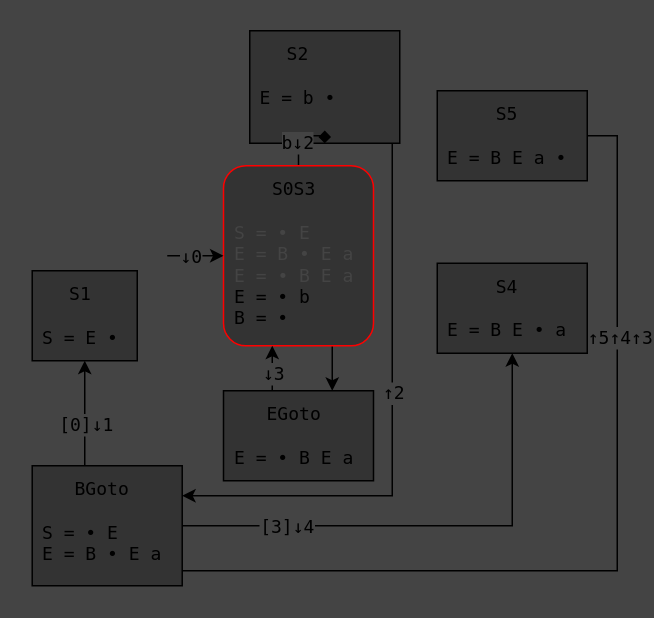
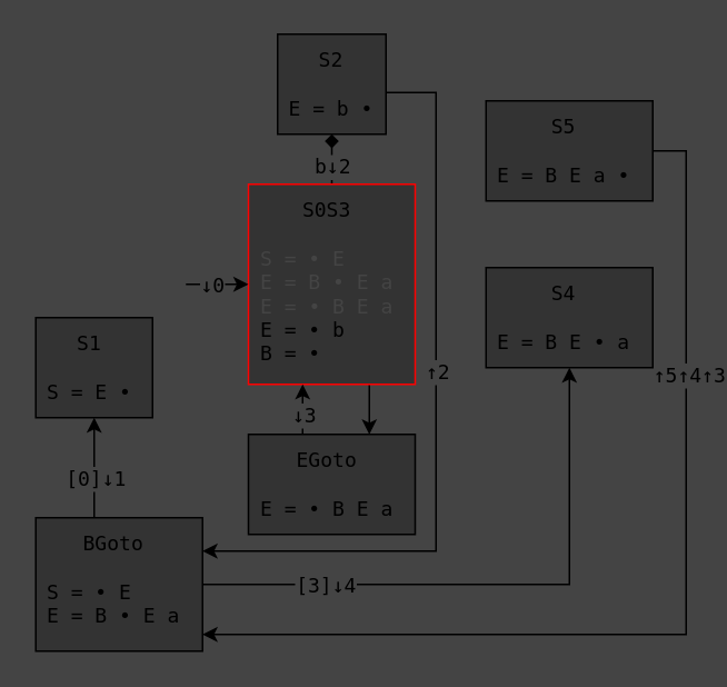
- <mxCell id="5" value="&lt;div style=&quot;text-align: center;&quot;&gt;S2&lt;/div&gt;&lt;div&gt;&lt;br&gt;&lt;/div&gt;&lt;div&gt;E = b •&lt;/div&gt;" style="rounded=0;whiteSpace=wrap;html=1;fontFamily=monospace;align=left;spacing=7;verticalAlign=top;spacingTop=-3;fillColor=#333333;" parent="1" vertex="1"><mxGeometry x="166" y="20" width="100" height="75" as="geometry" /></mxCell>
+ <mxCell id="5" value="&lt;div style=&quot;text-align: center;&quot;&gt;S2&lt;/div&gt;&lt;div&gt;&lt;br&gt;&lt;/div&gt;&lt;div&gt;E = b •&lt;/div&gt;" style="rounded=0;whiteSpace=wrap;html=1;fontFamily=monospace;align=left;spacing=7;verticalAlign=top;spacingTop=-3;fillColor=#333333;" parent="1" vertex="1"><mxGeometry x="166" y="20" width="65" height="60" as="geometry" /></mxCell>
- <mxCell id="9" value="&lt;div style=&quot;text-align: center;&quot;&gt;S0S3&lt;/div&gt;&lt;div&gt;&lt;br&gt;&lt;/div&gt;&lt;div&gt;&lt;font color=&quot;#444444&quot;&gt;S = •&amp;nbsp;E&lt;/font&gt;&lt;/div&gt;&lt;div&gt;&lt;font color=&quot;#444444&quot;&gt;E = B&amp;nbsp;&lt;span style=&quot;background-color: initial;&quot;&gt;•&lt;/span&gt;&lt;span style=&quot;background-color: initial;&quot;&gt;&amp;nbsp;E a&lt;/span&gt;&lt;/font&gt;&lt;/div&gt;&lt;div&gt;&lt;font color=&quot;#444444&quot;&gt;E =&lt;span style=&quot;background-color: initial;&quot;&gt;&amp;nbsp;&lt;/span&gt;&lt;span style=&quot;background-color: initial;&quot;&gt;•&lt;/span&gt;&lt;span style=&quot;background-color: initial;&quot;&gt;&amp;nbsp;B&lt;/span&gt;&lt;span style=&quot;background-color: initial;&quot;&gt;&amp;nbsp;E a&lt;/span&gt;&lt;/font&gt;&lt;/div&gt;&lt;div&gt;E =&amp;nbsp;&lt;span style=&quot;background-color: initial;&quot;&gt;•&lt;/span&gt;&lt;span style=&quot;background-color: initial;&quot;&gt;&amp;nbsp;b&lt;/span&gt;&lt;/div&gt;&lt;div&gt;&lt;span style=&quot;background-color: initial;&quot;&gt;B =&amp;nbsp;&lt;/span&gt;&lt;span style=&quot;background-color: initial;&quot;&gt;•&lt;/span&gt;&lt;span style=&quot;background-color: initial;&quot;&gt;&lt;br&gt;&lt;/span&gt;&lt;/div&gt;" style="whiteSpace=wrap;html=1;fontFamily=monospace;align=left;spacing=7;verticalAlign=top;spacingTop=-3;fillColor=#333333;strokeColor=#FF0000;rounded=1;" parent="1" vertex="1"><mxGeometry x="148.5" y="110" width="100" height="120" as="geometry" /></mxCell>
+ <mxCell id="9" value="&lt;div style=&quot;text-align: center;&quot;&gt;S0S3&lt;/div&gt;&lt;div&gt;&lt;br&gt;&lt;/div&gt;&lt;div&gt;&lt;font color=&quot;#444444&quot;&gt;S = •&amp;nbsp;E&lt;/font&gt;&lt;/div&gt;&lt;div&gt;&lt;font color=&quot;#444444&quot;&gt;E = B&amp;nbsp;&lt;span style=&quot;background-color: initial;&quot;&gt;•&lt;/span&gt;&lt;span style=&quot;background-color: initial;&quot;&gt;&amp;nbsp;E a&lt;/span&gt;&lt;/font&gt;&lt;/div&gt;&lt;div&gt;&lt;font color=&quot;#444444&quot;&gt;E =&lt;span style=&quot;background-color: initial;&quot;&gt;&amp;nbsp;&lt;/span&gt;&lt;span style=&quot;background-color: initial;&quot;&gt;•&lt;/span&gt;&lt;span style=&quot;background-color: initial;&quot;&gt;&amp;nbsp;B&lt;/span&gt;&lt;span style=&quot;background-color: initial;&quot;&gt;&amp;nbsp;E a&lt;/span&gt;&lt;/font&gt;&lt;/div&gt;&lt;div&gt;E =&amp;nbsp;&lt;span style=&quot;background-color: initial;&quot;&gt;•&lt;/span&gt;&lt;span style=&quot;background-color: initial;&quot;&gt;&amp;nbsp;b&lt;/span&gt;&lt;/div&gt;&lt;div&gt;&lt;span style=&quot;background-color: initial;&quot;&gt;B =&amp;nbsp;&lt;/span&gt;&lt;span style=&quot;background-color: initial;&quot;&gt;•&lt;/span&gt;&lt;span style=&quot;background-color: initial;&quot;&gt;&lt;br&gt;&lt;/span&gt;&lt;/div&gt;" style="rounded=0;whiteSpace=wrap;html=1;fontFamily=monospace;align=left;spacing=7;verticalAlign=top;spacingTop=-3;fillColor=#333333;strokeColor=#FF0000;" parent="1" vertex="1"><mxGeometry x="148.5" y="110" width="100" height="120" as="geometry" /></mxCell>
- <mxCell id="12" value="&lt;div style=&quot;text-align: center;&quot;&gt;S4&lt;/div&gt;&lt;div&gt;&lt;br&gt;&lt;/div&gt;&lt;div&gt;E = B E • a&lt;/div&gt;" style="rounded=0;whiteSpace=wrap;html=1;fontFamily=monospace;align=left;spacing=7;verticalAlign=top;spacingTop=-3;fillColor=#333333;" parent="1" vertex="1"><mxGeometry x="291" y="175" width="100" height="60" as="geometry" /></mxCell>
+ <mxCell id="12" value="&lt;div style=&quot;text-align: center;&quot;&gt;S4&lt;/div&gt;&lt;div&gt;&lt;br&gt;&lt;/div&gt;&lt;div&gt;E = B E • a&lt;/div&gt;" style="rounded=0;whiteSpace=wrap;html=1;fontFamily=monospace;align=left;spacing=7;verticalAlign=top;spacingTop=-3;fillColor=#333333;" parent="1" vertex="1"><mxGeometry x="291" y="160" width="100" height="60" as="geometry" /></mxCell>
- <mxCell id="2" value="&lt;div style=&quot;text-align: center;&quot;&gt;S1&lt;/div&gt;&lt;div&gt;&lt;br&gt;&lt;/div&gt;&lt;div&gt;S = E&amp;nbsp;&lt;span style=&quot;background-color: initial;&quot;&gt;•&lt;/span&gt;&lt;/div&gt;" style="rounded=0;whiteSpace=wrap;html=1;fontFamily=monospace;align=left;spacing=7;verticalAlign=top;spacingTop=-3;fillColor=#333333;" parent="1" vertex="1"><mxGeometry x="20.98" y="180" width="70.02" height="60" as="geometry" /></mxCell>
+ <mxCell id="2" value="&lt;div style=&quot;text-align: center;&quot;&gt;S1&lt;/div&gt;&lt;div&gt;&lt;br&gt;&lt;/div&gt;&lt;div&gt;S = E&amp;nbsp;&lt;span style=&quot;background-color: initial;&quot;&gt;•&lt;/span&gt;&lt;/div&gt;" style="rounded=0;whiteSpace=wrap;html=1;fontFamily=monospace;align=left;spacing=7;verticalAlign=top;spacingTop=-3;fillColor=#333333;" parent="1" vertex="1"><mxGeometry x="20.98" y="190" width="70.02" height="60" as="geometry" /></mxCell>
- <mxCell id="13" style="edgeStyle=orthogonalEdgeStyle;rounded=0;orthogonalLoop=1;jettySize=auto;html=1;fontFamily=monospace;fontSize=12;fontColor=default;labelBackgroundColor=#444444;resizable=0;endArrow=none;" parent="1" source="15" target="20" edge="1"><mxGeometry relative="1" as="geometry"><Array as="points"><mxPoint x="411" y="90" /><mxPoint x="411" y="380" /></Array></mxGeometry></mxCell>
+ <mxCell id="13" style="edgeStyle=orthogonalEdgeStyle;rounded=0;orthogonalLoop=1;jettySize=auto;html=1;fontFamily=monospace;fontSize=12;fontColor=default;labelBackgroundColor=#444444;resizable=0;" parent="1" source="15" target="20" edge="1"><mxGeometry relative="1" as="geometry"><Array as="points"><mxPoint x="411" y="90" /><mxPoint x="411" y="380" /></Array></mxGeometry></mxCell>
